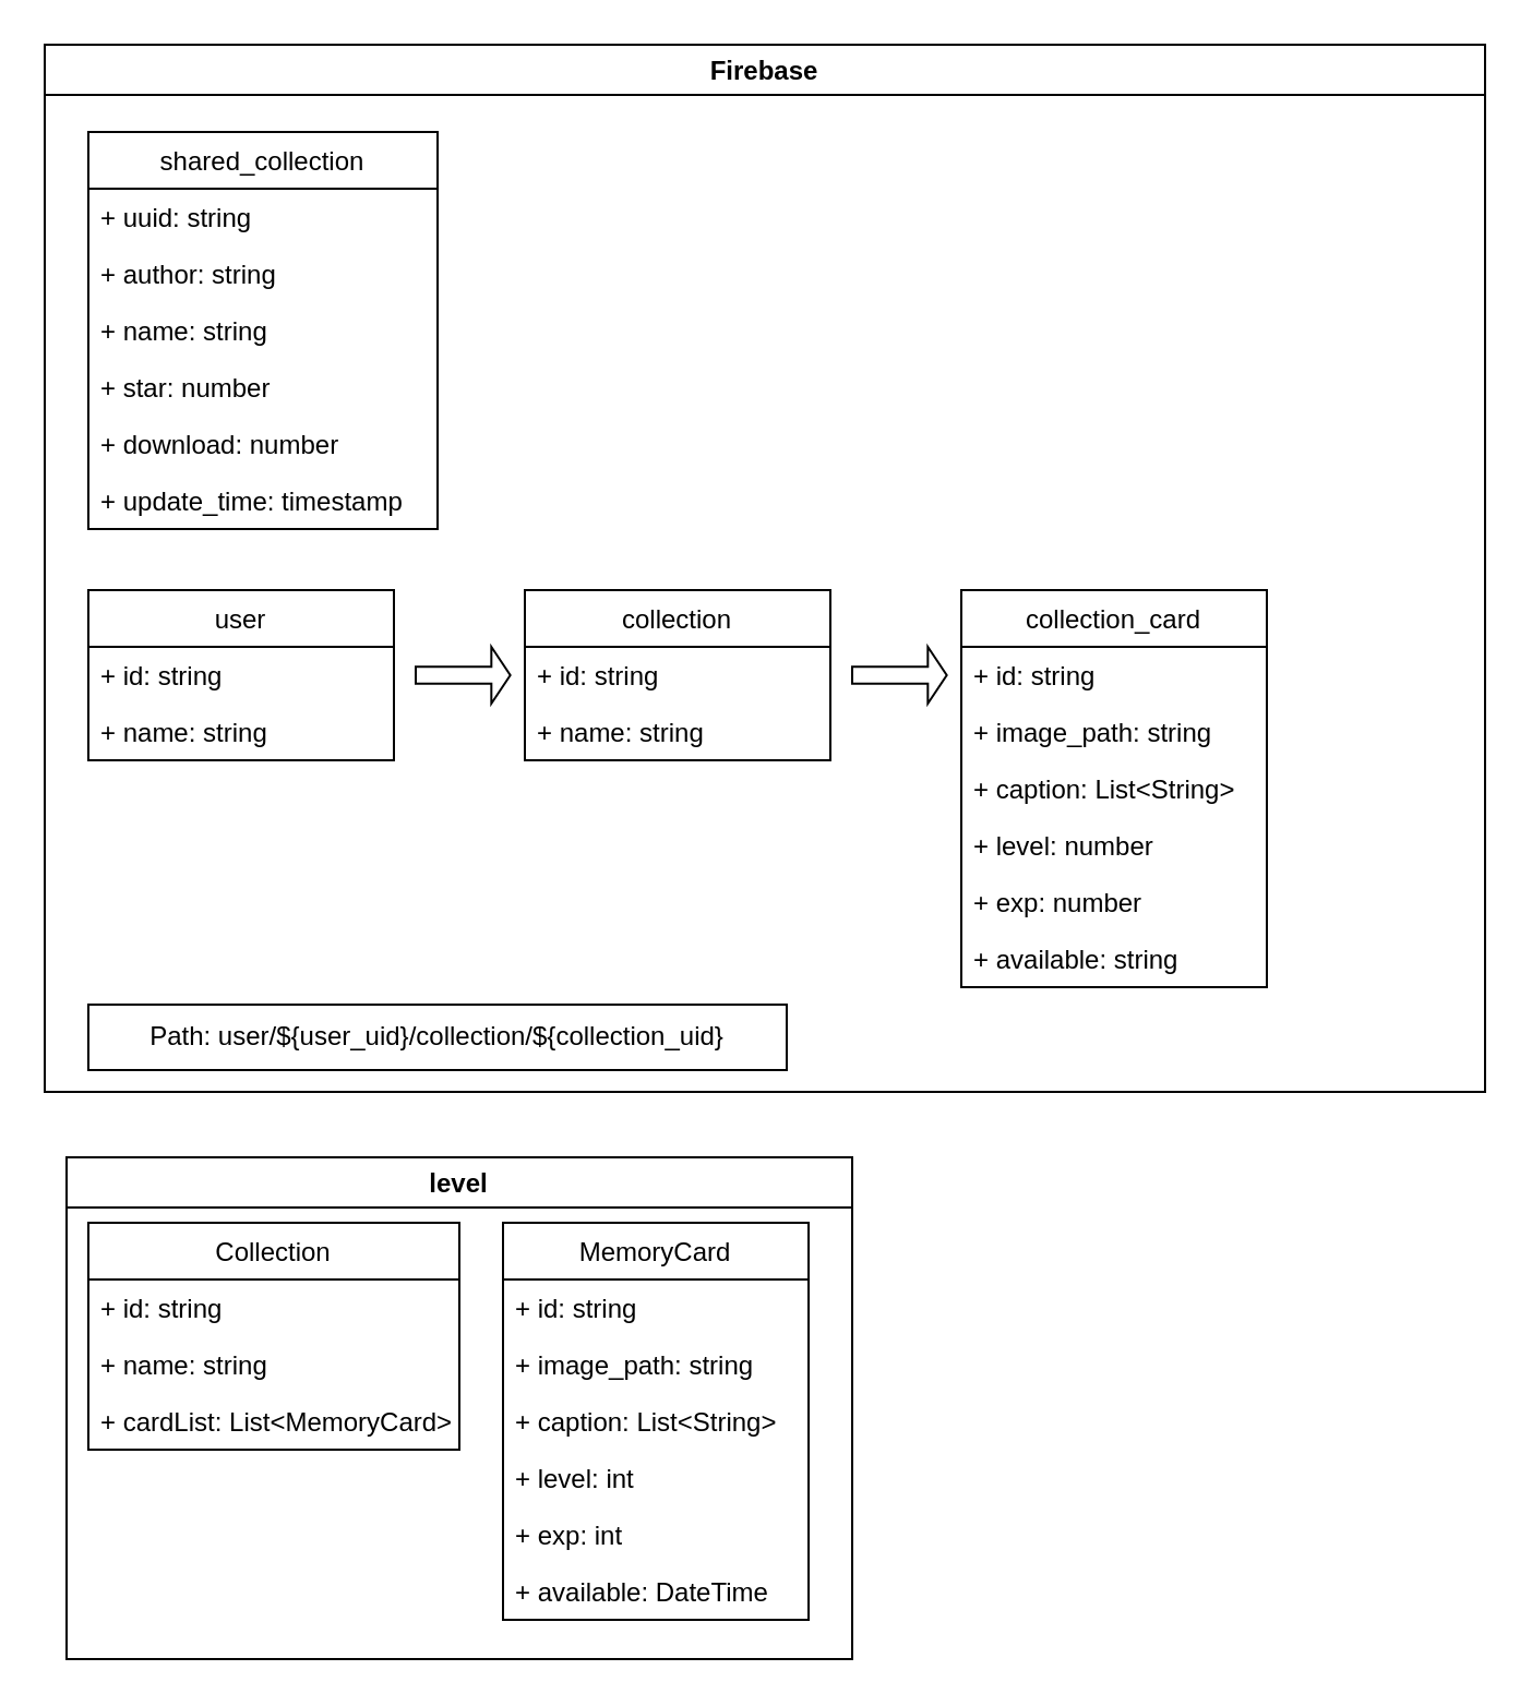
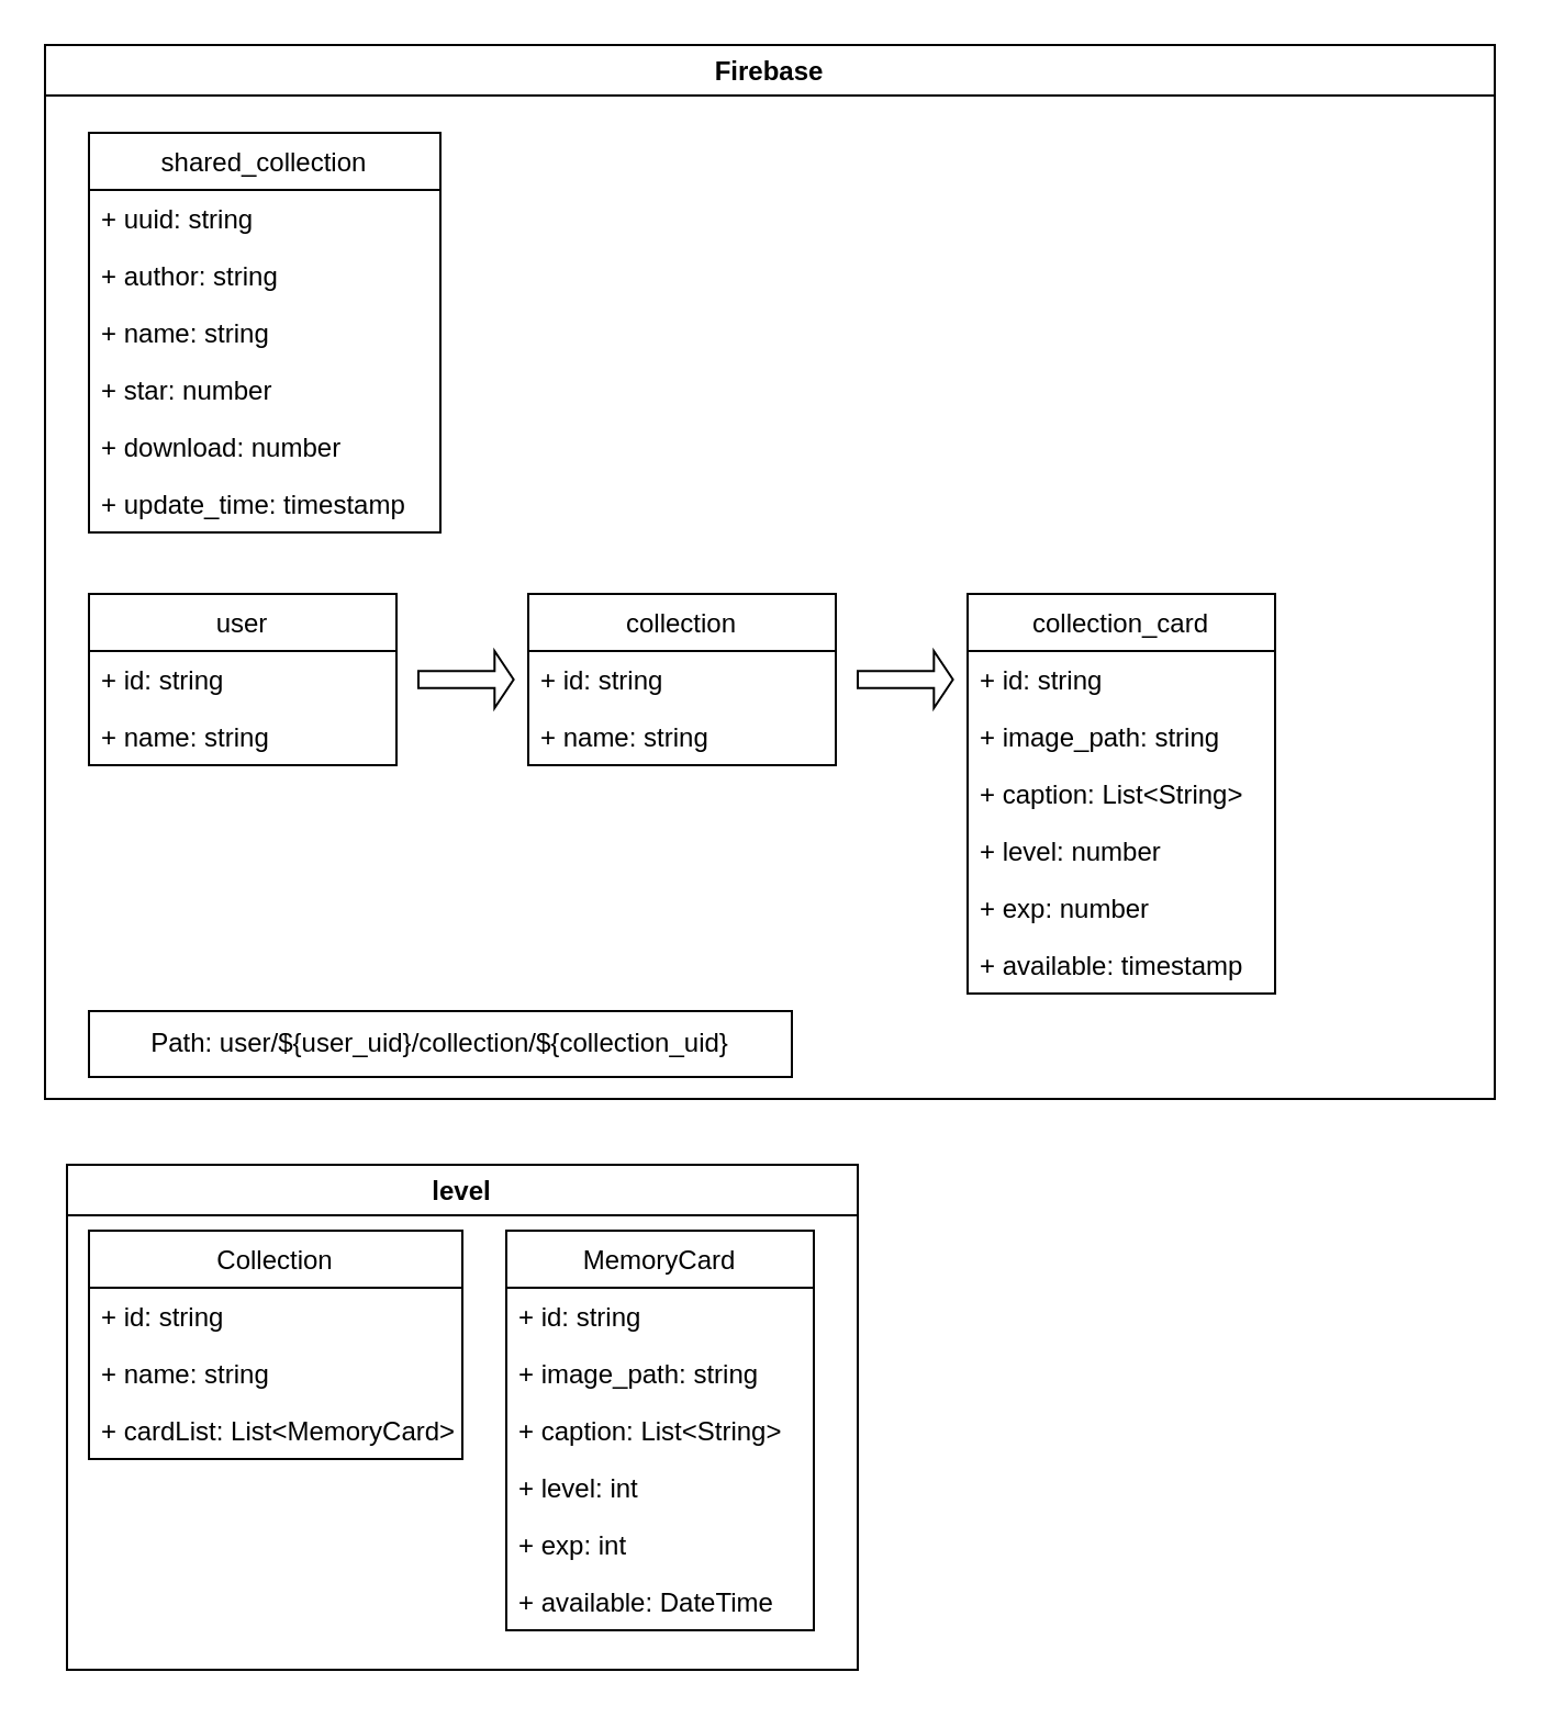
- <mxCell id="24" value="+ available: string" style="text;strokeColor=none;fillColor=none;align=left;verticalAlign=top;spacingLeft=4;spacingRight=4;overflow=hidden;rotatable=0;points=[[0,0.5],[1,0.5]];portConstraint=eastwest;" parent="18" vertex="1"><mxGeometry y="156" width="140" height="26" as="geometry" /></mxCell>
+ <mxCell id="24" value="+ available: timestamp" style="text;strokeColor=none;fillColor=none;align=left;verticalAlign=top;spacingLeft=4;spacingRight=4;overflow=hidden;rotatable=0;points=[[0,0.5],[1,0.5]];portConstraint=eastwest;" parent="18" vertex="1"><mxGeometry y="156" width="140" height="26" as="geometry" /></mxCell>
